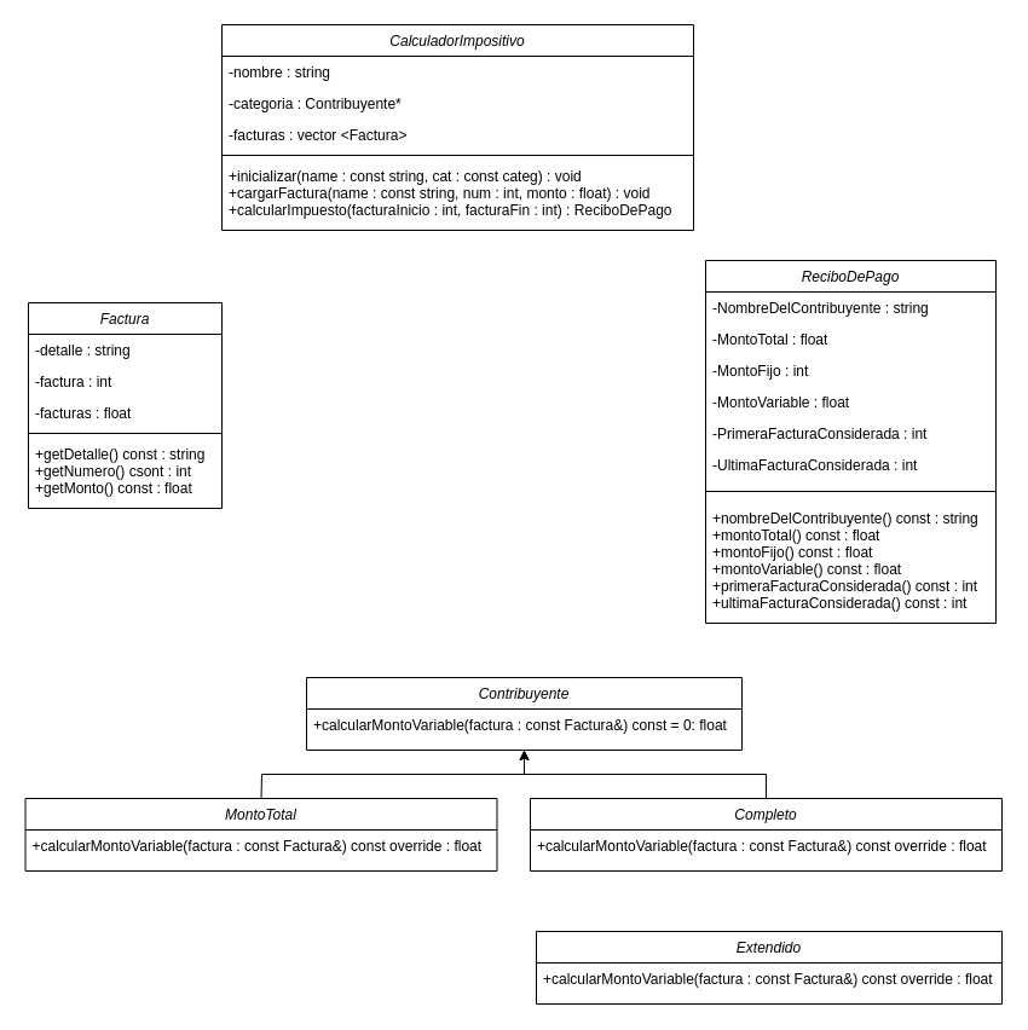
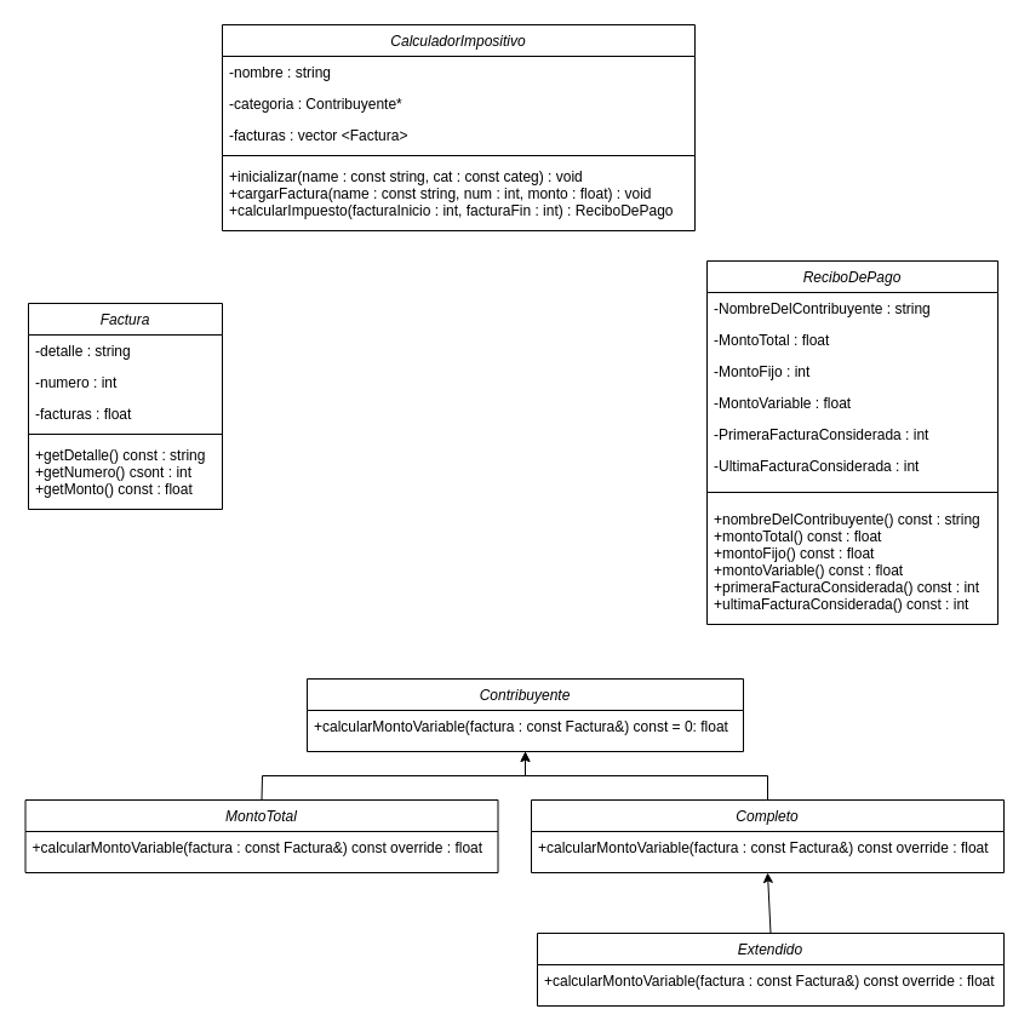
- <mxCell id="10" value="-factura : int" style="text;align=left;verticalAlign=top;spacingLeft=4;spacingRight=4;overflow=hidden;rotatable=0;points=[[0,0.5],[1,0.5]];portConstraint=eastwest;rounded=0;shadow=0;html=0;" vertex="1" parent="8"><mxGeometry y="52" width="160" height="26" as="geometry" /></mxCell>
+ <mxCell id="10" value="-numero : int" style="text;align=left;verticalAlign=top;spacingLeft=4;spacingRight=4;overflow=hidden;rotatable=0;points=[[0,0.5],[1,0.5]];portConstraint=eastwest;rounded=0;shadow=0;html=0;" vertex="1" parent="8"><mxGeometry y="52" width="160" height="26" as="geometry" /></mxCell>
+ <mxCell id="31" value="" style="endArrow=classic;html=1;rounded=0;exitX=0.5;exitY=0;exitDx=0;exitDy=0;entryX=0.5;entryY=1;entryDx=0;entryDy=0;" edge="1" parent="1" source="29" target="27"><mxGeometry width="50" height="50" relative="1" as="geometry"><mxPoint x="403" y="660" as="sourcePoint" /><mxPoint x="453" y="610" as="targetPoint" /><Array as="points" /></mxGeometry></mxCell>
